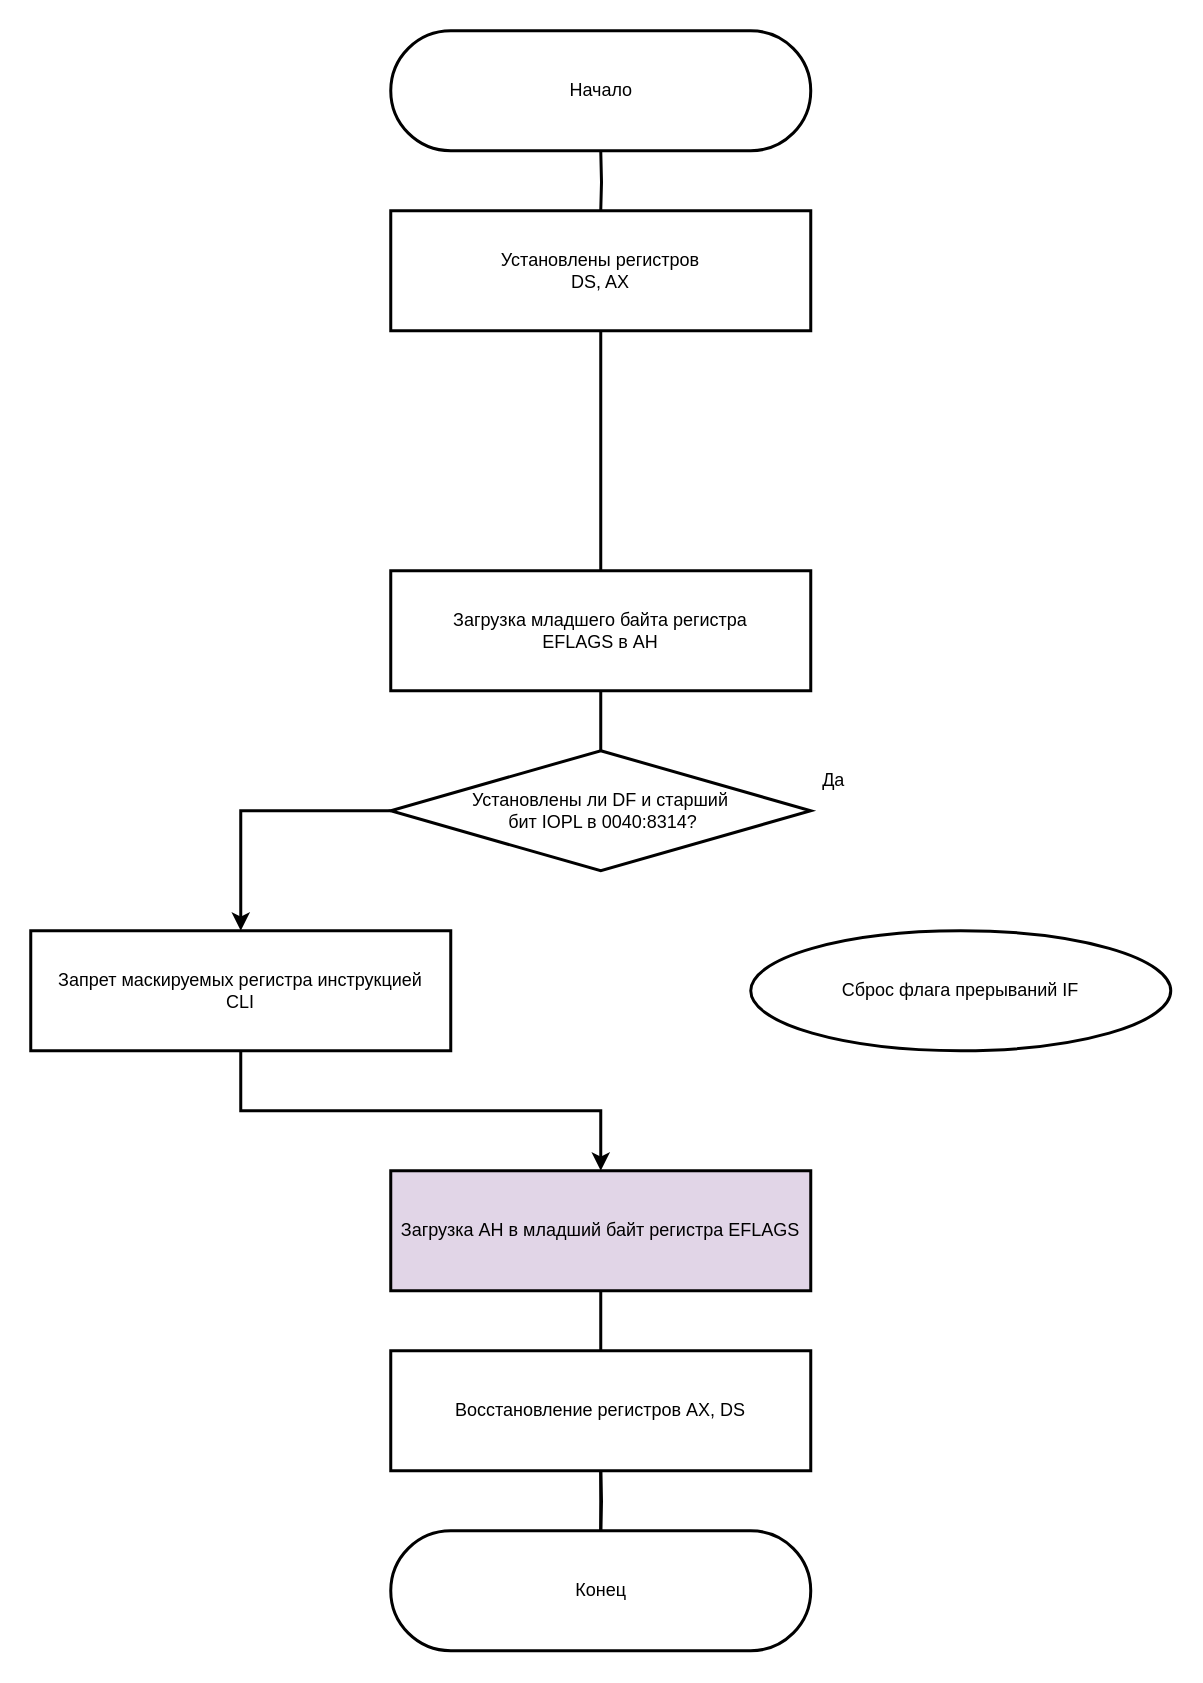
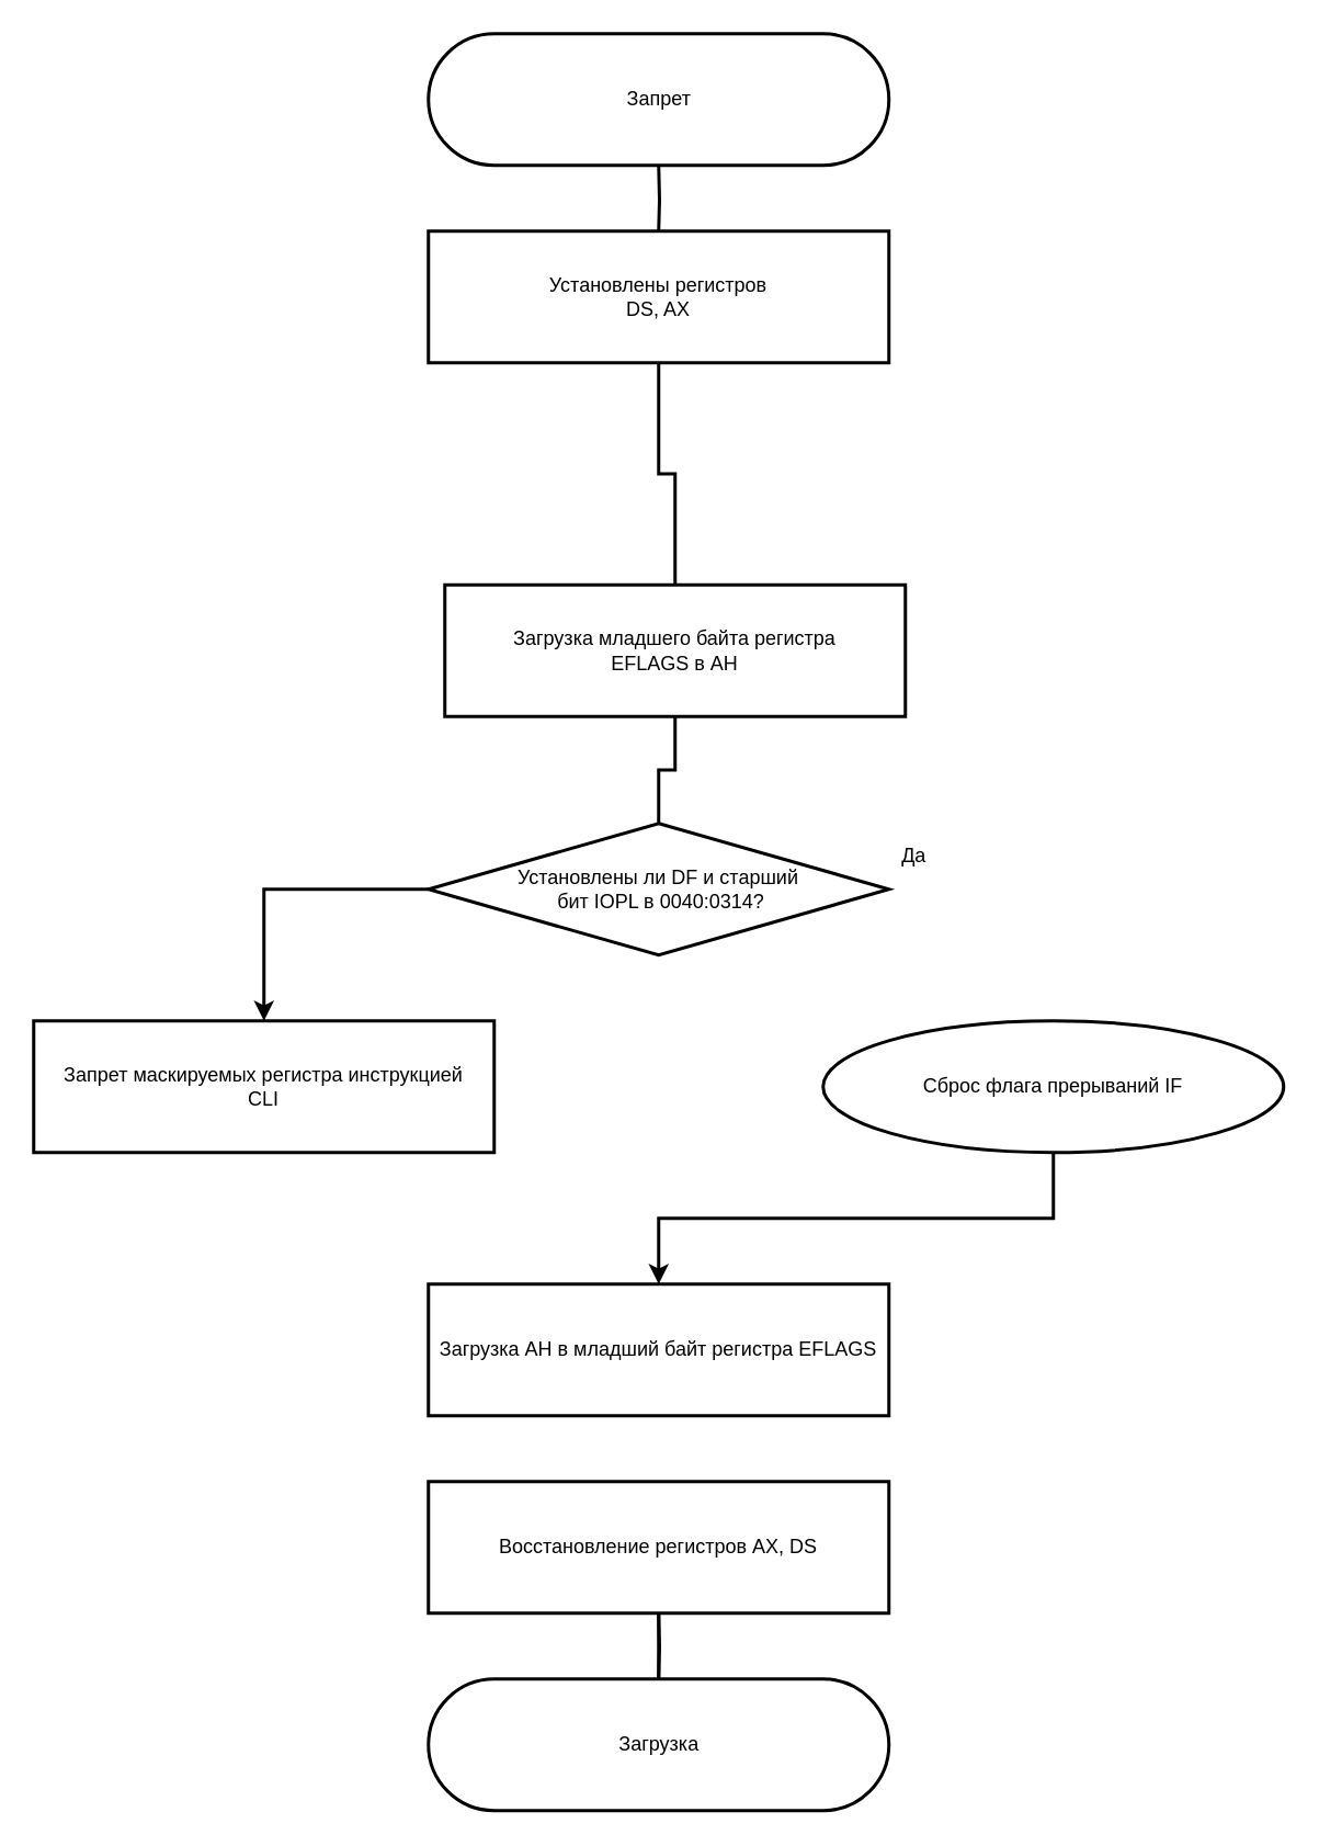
- <mxCell id="19" value="Начало" style="html=1;dashed=0;whitespace=wrap;shape=mxgraph.dfd.start;strokeWidth=2;" vertex="1" parent="1"><mxGeometry x="260" y="20" width="280" height="80" as="geometry" /></mxCell>
+ <mxCell id="19" value="Запрет" style="html=1;dashed=0;whitespace=wrap;shape=mxgraph.dfd.start;strokeWidth=2;" vertex="1" parent="1"><mxGeometry x="260" y="20" width="280" height="80" as="geometry" /></mxCell>
- <mxCell id="6" value="&lt;span&gt;Загрузка младшего байта регистра&lt;br&gt;EFLAGS в AH&lt;br&gt;&lt;/span&gt;" style="whiteSpace=wrap;html=1;rounded=0;arcSize=6;strokeWidth=2;" parent="1" vertex="1"><mxGeometry x="260" y="380" width="280" height="80" as="geometry" /></mxCell>
+ <mxCell id="6" value="&lt;span&gt;Загрузка младшего байта регистра&lt;br&gt;EFLAGS в AH&lt;br&gt;&lt;/span&gt;" style="whiteSpace=wrap;html=1;rounded=0;arcSize=6;strokeWidth=2;" parent="1" vertex="1"><mxGeometry x="270" y="355" width="280" height="80" as="geometry" /></mxCell>
- <mxCell id="8" value="&lt;font style=&quot;font-size: 12px&quot;&gt;Установлены ли DF и старший&lt;br&gt;&amp;nbsp;бит IOPL в 0040:8314?&lt;/font&gt;" style="rhombus;whiteSpace=wrap;html=1;rounded=0;arcSize=6;strokeWidth=2;" parent="1" vertex="1"><mxGeometry x="260" y="500" width="280" height="80" as="geometry" /></mxCell>
+ <mxCell id="8" value="&lt;font style=&quot;font-size: 12px&quot;&gt;Установлены ли DF и старший&lt;br&gt;&amp;nbsp;бит IOPL в 0040:0314?&lt;/font&gt;" style="rhombus;whiteSpace=wrap;html=1;rounded=0;arcSize=6;strokeWidth=2;" parent="1" vertex="1"><mxGeometry x="260" y="500" width="280" height="80" as="geometry" /></mxCell>
- <mxCell id="11" style="edgeStyle=orthogonalEdgeStyle;rounded=0;orthogonalLoop=1;jettySize=auto;html=1;exitX=0.5;exitY=1;exitDx=0;exitDy=0;startArrow=none;startFill=0;endArrow=classic;endFill=1;strokeWidth=2;" parent="1" source="12" target="14" edge="1"><mxGeometry relative="1" as="geometry" /></mxCell>
+ <mxCell id="9" style="edgeStyle=orthogonalEdgeStyle;rounded=0;orthogonalLoop=1;jettySize=auto;html=1;exitX=0.5;exitY=1;exitDx=0;exitDy=0;startArrow=none;startFill=0;endArrow=classic;endFill=1;entryX=0.5;entryY=0;entryDx=0;entryDy=0;strokeWidth=2;" parent="1" source="10" target="14" edge="1"><mxGeometry relative="1" as="geometry"><mxPoint x="400" y="780" as="targetPoint" /></mxGeometry></mxCell>
- <mxCell id="14" value="&lt;font style=&quot;font-size: 12px&quot;&gt;Загрузка AH в младший байт регистра EFLAGS&lt;/font&gt;" style="whiteSpace=wrap;html=1;rounded=0;arcSize=6;strokeWidth=2;fillColor=#e1d5e7;" parent="1" vertex="1"><mxGeometry x="260" y="780" width="280" height="80" as="geometry" /></mxCell>
+ <mxCell id="14" value="&lt;font style=&quot;font-size: 12px&quot;&gt;Загрузка AH в младший байт регистра EFLAGS&lt;/font&gt;" style="whiteSpace=wrap;html=1;rounded=0;arcSize=6;strokeWidth=2;" parent="1" vertex="1"><mxGeometry x="260" y="780" width="280" height="80" as="geometry" /></mxCell>
- <mxCell id="13" style="edgeStyle=orthogonalEdgeStyle;rounded=0;orthogonalLoop=1;jettySize=auto;html=1;exitX=0.5;exitY=1;exitDx=0;exitDy=0;startArrow=none;startFill=0;endArrow=none;endFill=0;strokeWidth=2;" parent="1" source="14" target="16" edge="1"><mxGeometry relative="1" as="geometry" /></mxCell>
- <mxCell id="20" value="Конец" style="html=1;dashed=0;whitespace=wrap;shape=mxgraph.dfd.start;strokeWidth=2;" vertex="1" parent="1"><mxGeometry x="260" y="1020" width="280" height="80" as="geometry" /></mxCell>
+ <mxCell id="20" value="Загрузка" style="html=1;dashed=0;whitespace=wrap;shape=mxgraph.dfd.start;strokeWidth=2;" vertex="1" parent="1"><mxGeometry x="260" y="1020" width="280" height="80" as="geometry" /></mxCell>
